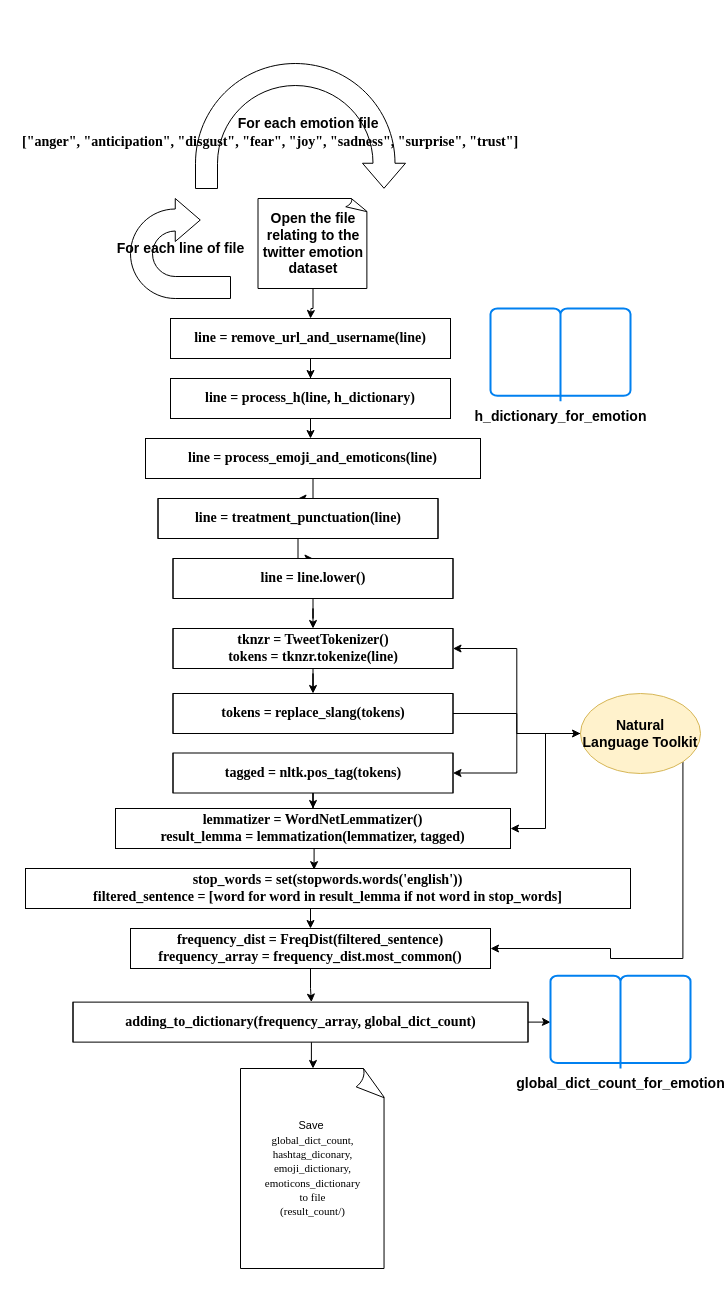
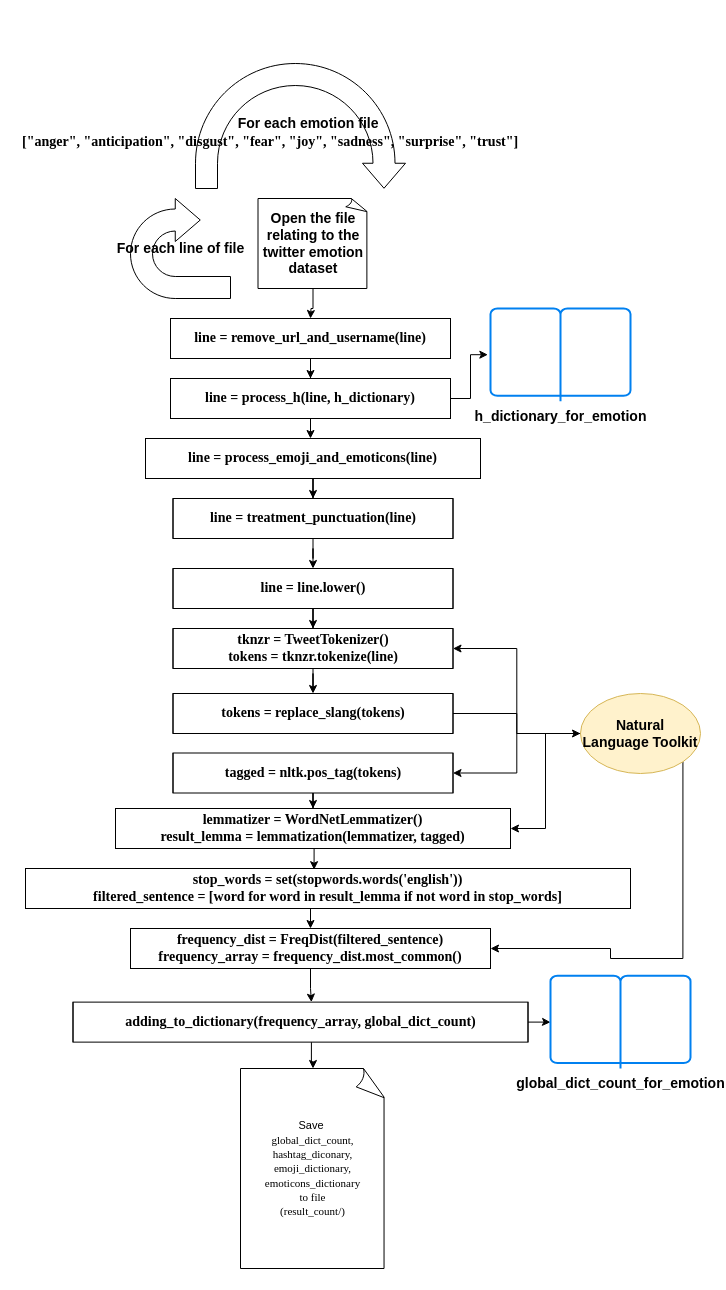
+ <mxCell id="8" style="edgeStyle=orthogonalEdgeStyle;rounded=0;orthogonalLoop=1;jettySize=auto;html=1;entryX=-0.019;entryY=0.498;entryDx=0;entryDy=0;entryPerimeter=0;fontStyle=1;fontSize=14;" parent="1" source="9" target="32" edge="1"><mxGeometry relative="1" as="geometry" /></mxCell>
- <mxCell id="13" value="&lt;pre style=&quot;font-family: consolas; font-size: 14px;&quot;&gt;&lt;pre style=&quot;font-family: consolas; font-size: 14px;&quot;&gt;&lt;pre style=&quot;font-family: consolas; font-size: 14px;&quot;&gt;&lt;font style=&quot;font-size: 14px;&quot;&gt;line = treatment_punctuation(line)&lt;/font&gt;&lt;/pre&gt;&lt;/pre&gt;&lt;/pre&gt;" style="shape=process;whiteSpace=wrap;html=1;backgroundOutline=1;fontStyle=1;fontSize=14;size=0;" parent="1" vertex="1"><mxGeometry x="157.5" y="498" width="280" height="40" as="geometry" /></mxCell>
+ <mxCell id="13" value="&lt;pre style=&quot;font-family: consolas; font-size: 14px;&quot;&gt;&lt;pre style=&quot;font-family: consolas; font-size: 14px;&quot;&gt;&lt;pre style=&quot;font-family: consolas; font-size: 14px;&quot;&gt;&lt;font style=&quot;font-size: 14px;&quot;&gt;line = treatment_punctuation(line)&lt;/font&gt;&lt;/pre&gt;&lt;/pre&gt;&lt;/pre&gt;" style="shape=process;whiteSpace=wrap;html=1;backgroundOutline=1;fontStyle=1;fontSize=14;size=0;" parent="1" vertex="1"><mxGeometry x="172.5" y="498" width="280" height="40" as="geometry" /></mxCell>
- <mxCell id="15" value="&lt;pre style=&quot;font-family: consolas; font-size: 14px;&quot;&gt;&lt;pre style=&quot;font-family: consolas; font-size: 14px;&quot;&gt;&lt;pre style=&quot;font-family: consolas; font-size: 14px;&quot;&gt;&lt;font style=&quot;font-size: 14px;&quot;&gt;line = line.lower()&lt;/font&gt;&lt;/pre&gt;&lt;/pre&gt;&lt;/pre&gt;" style="shape=process;whiteSpace=wrap;html=1;backgroundOutline=1;fontStyle=1;fontSize=14;size=0;" parent="1" vertex="1"><mxGeometry x="172.5" y="558" width="280" height="40" as="geometry" /></mxCell>
+ <mxCell id="15" value="&lt;pre style=&quot;font-family: consolas; font-size: 14px;&quot;&gt;&lt;pre style=&quot;font-family: consolas; font-size: 14px;&quot;&gt;&lt;pre style=&quot;font-family: consolas; font-size: 14px;&quot;&gt;&lt;font style=&quot;font-size: 14px;&quot;&gt;line = line.lower()&lt;/font&gt;&lt;/pre&gt;&lt;/pre&gt;&lt;/pre&gt;" style="shape=process;whiteSpace=wrap;html=1;backgroundOutline=1;fontStyle=1;fontSize=14;size=0;" parent="1" vertex="1"><mxGeometry x="172.5" y="568" width="280" height="40" as="geometry" /></mxCell>
